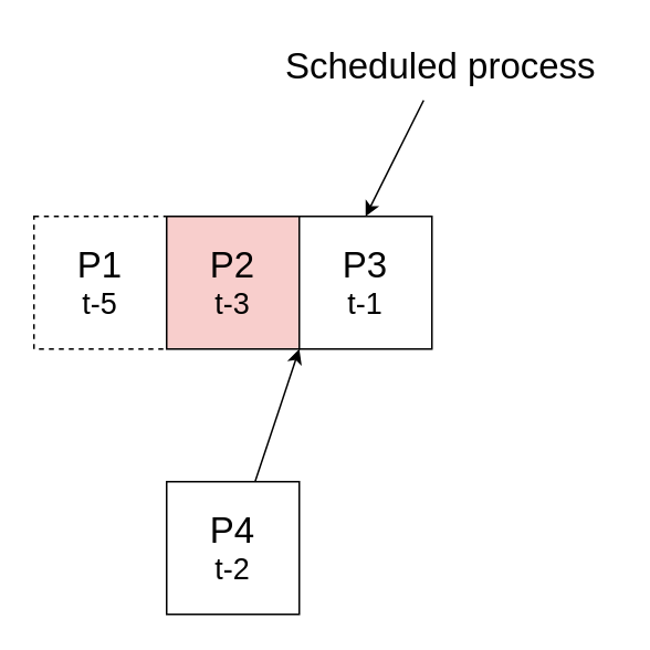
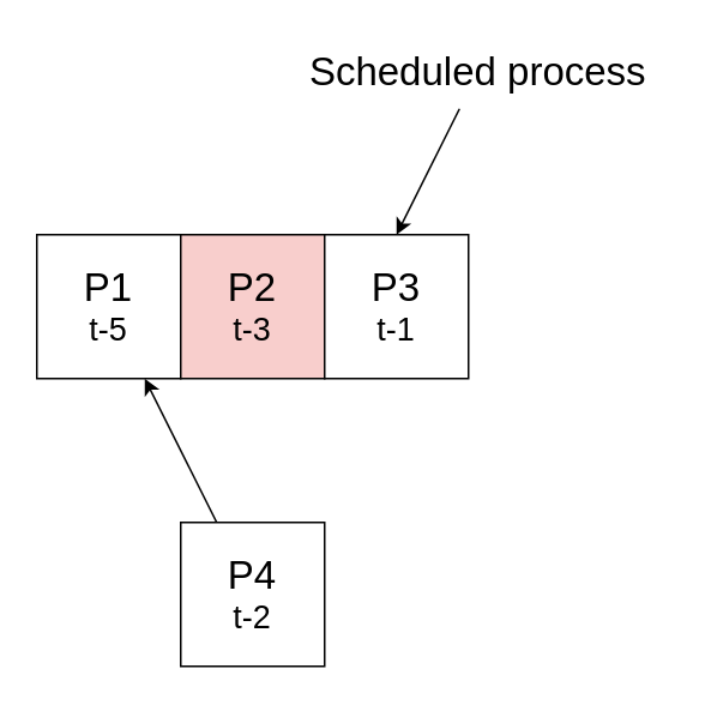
- <mxCell id="2" value="&lt;div&gt;&lt;font style=&quot;font-size: 22px;&quot;&gt;P1&lt;/font&gt;&lt;/div&gt;&lt;div&gt;&lt;font style=&quot;font-size: 18px;&quot;&gt;t-5&lt;/font&gt;&lt;/div&gt;" style="whiteSpace=wrap;html=1;aspect=fixed;dashed=1;" vertex="1" parent="1"><mxGeometry x="20" y="130" width="80" height="80" as="geometry" /></mxCell>
+ <mxCell id="2" value="&lt;div&gt;&lt;font style=&quot;font-size: 22px;&quot;&gt;P1&lt;/font&gt;&lt;/div&gt;&lt;div&gt;&lt;font style=&quot;font-size: 18px;&quot;&gt;t-5&lt;/font&gt;&lt;/div&gt;" style="whiteSpace=wrap;html=1;aspect=fixed;" vertex="1" parent="1"><mxGeometry x="20" y="130" width="80" height="80" as="geometry" /></mxCell>
- <mxCell id="5" style="rounded=0;orthogonalLoop=1;jettySize=auto;html=1;entryX=0;entryY=1;entryDx=0;entryDy=0;strokeColor=default;" edge="1" parent="1" source="6" target="4"><mxGeometry relative="1" as="geometry" /></mxCell>
+ <mxCell id="5" style="rounded=0;orthogonalLoop=1;jettySize=auto;html=1;strokeColor=default;" edge="1" parent="1" source="6" target="2"><mxGeometry relative="1" as="geometry" /></mxCell>
